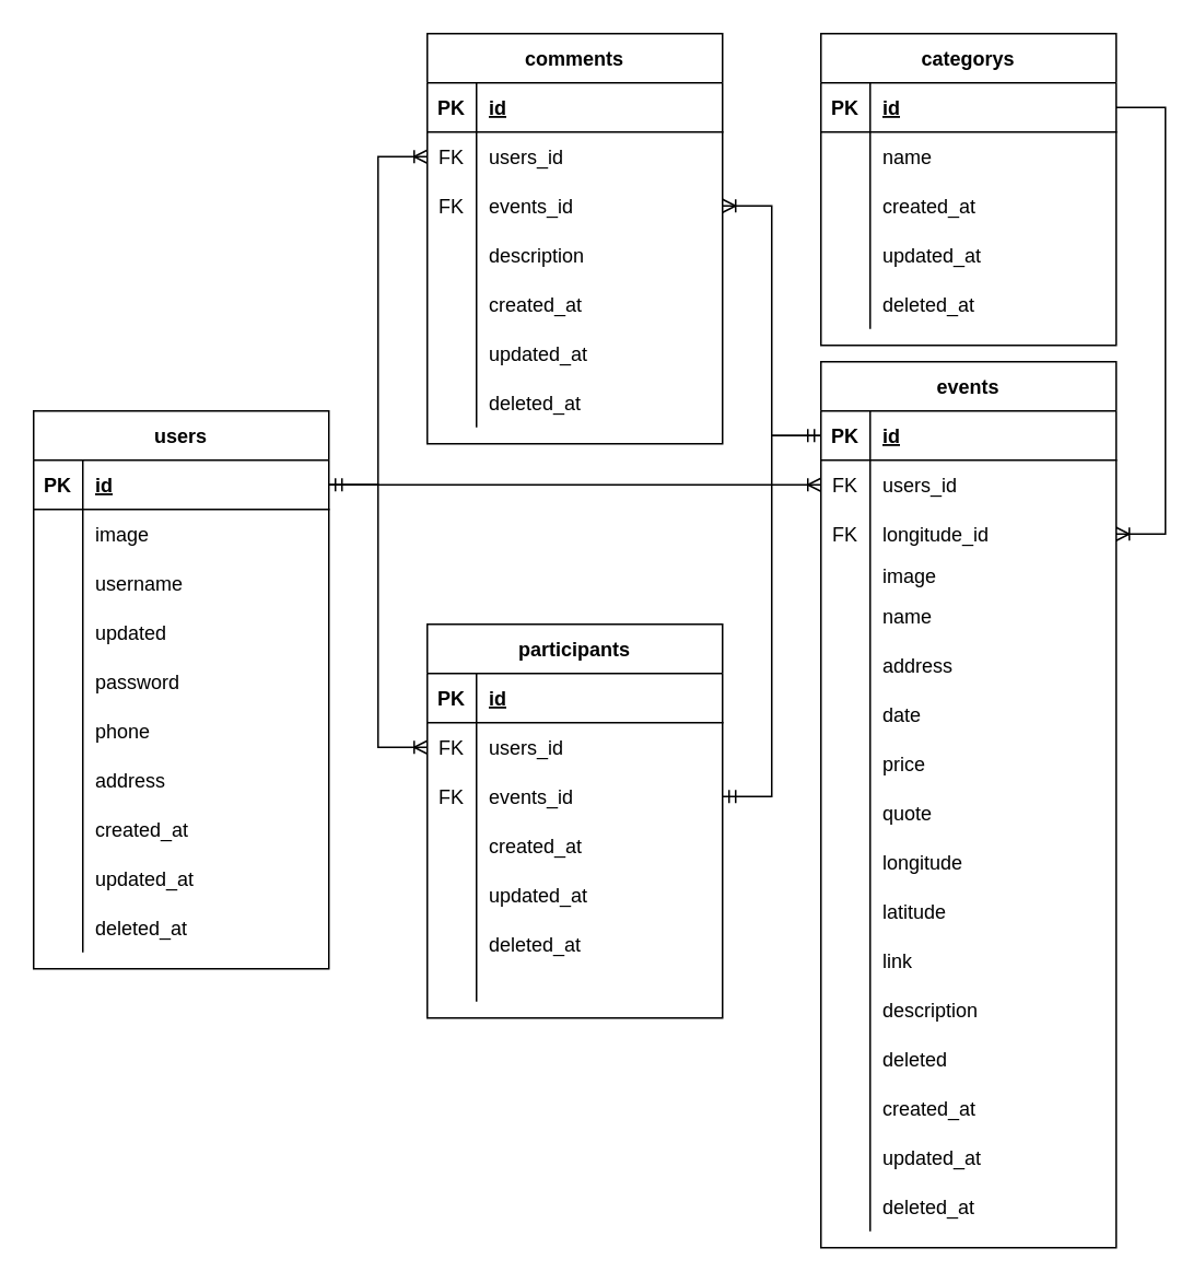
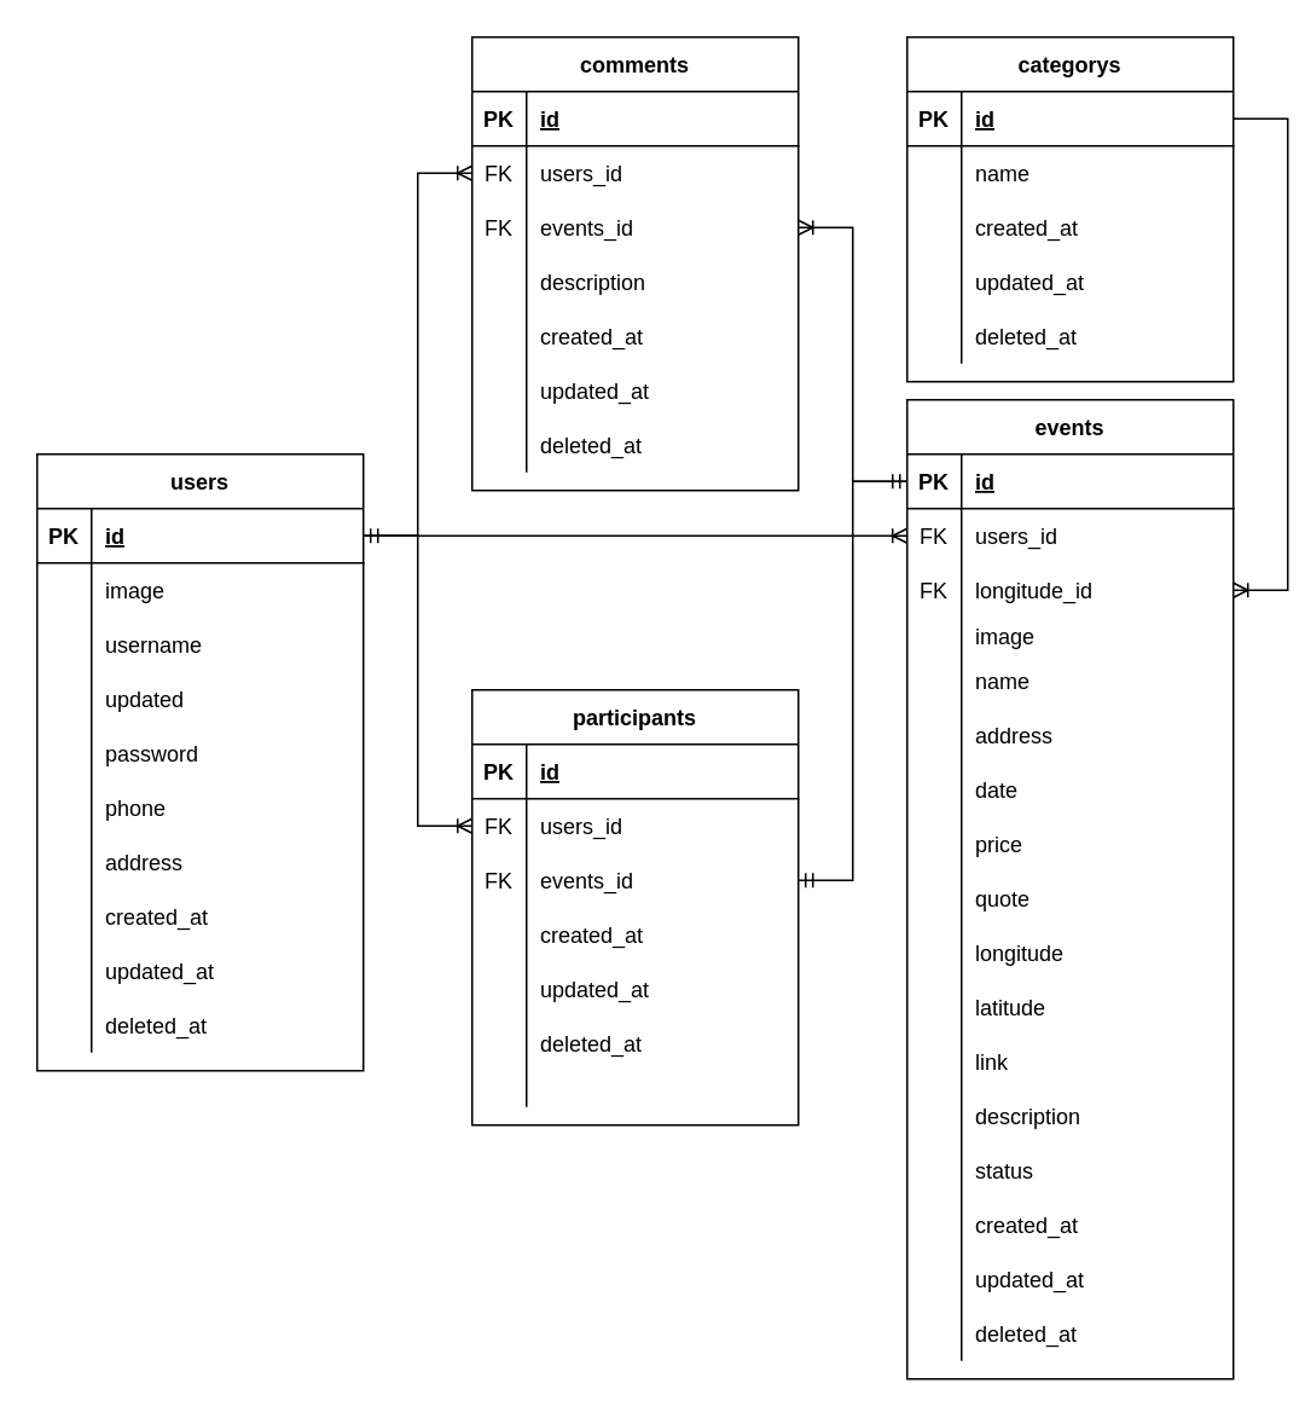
- <mxCell id="75" value="deleted" style="shape=partialRectangle;connectable=0;fillColor=none;top=0;left=0;bottom=0;right=0;align=left;spacingLeft=6;overflow=hidden;" parent="73" vertex="1"><mxGeometry x="30" width="150" height="30" as="geometry"><mxRectangle width="150" height="30" as="alternateBounds" /></mxGeometry></mxCell>
+ <mxCell id="75" value="status" style="shape=partialRectangle;connectable=0;fillColor=none;top=0;left=0;bottom=0;right=0;align=left;spacingLeft=6;overflow=hidden;" parent="73" vertex="1"><mxGeometry x="30" width="150" height="30" as="geometry"><mxRectangle width="150" height="30" as="alternateBounds" /></mxGeometry></mxCell>
